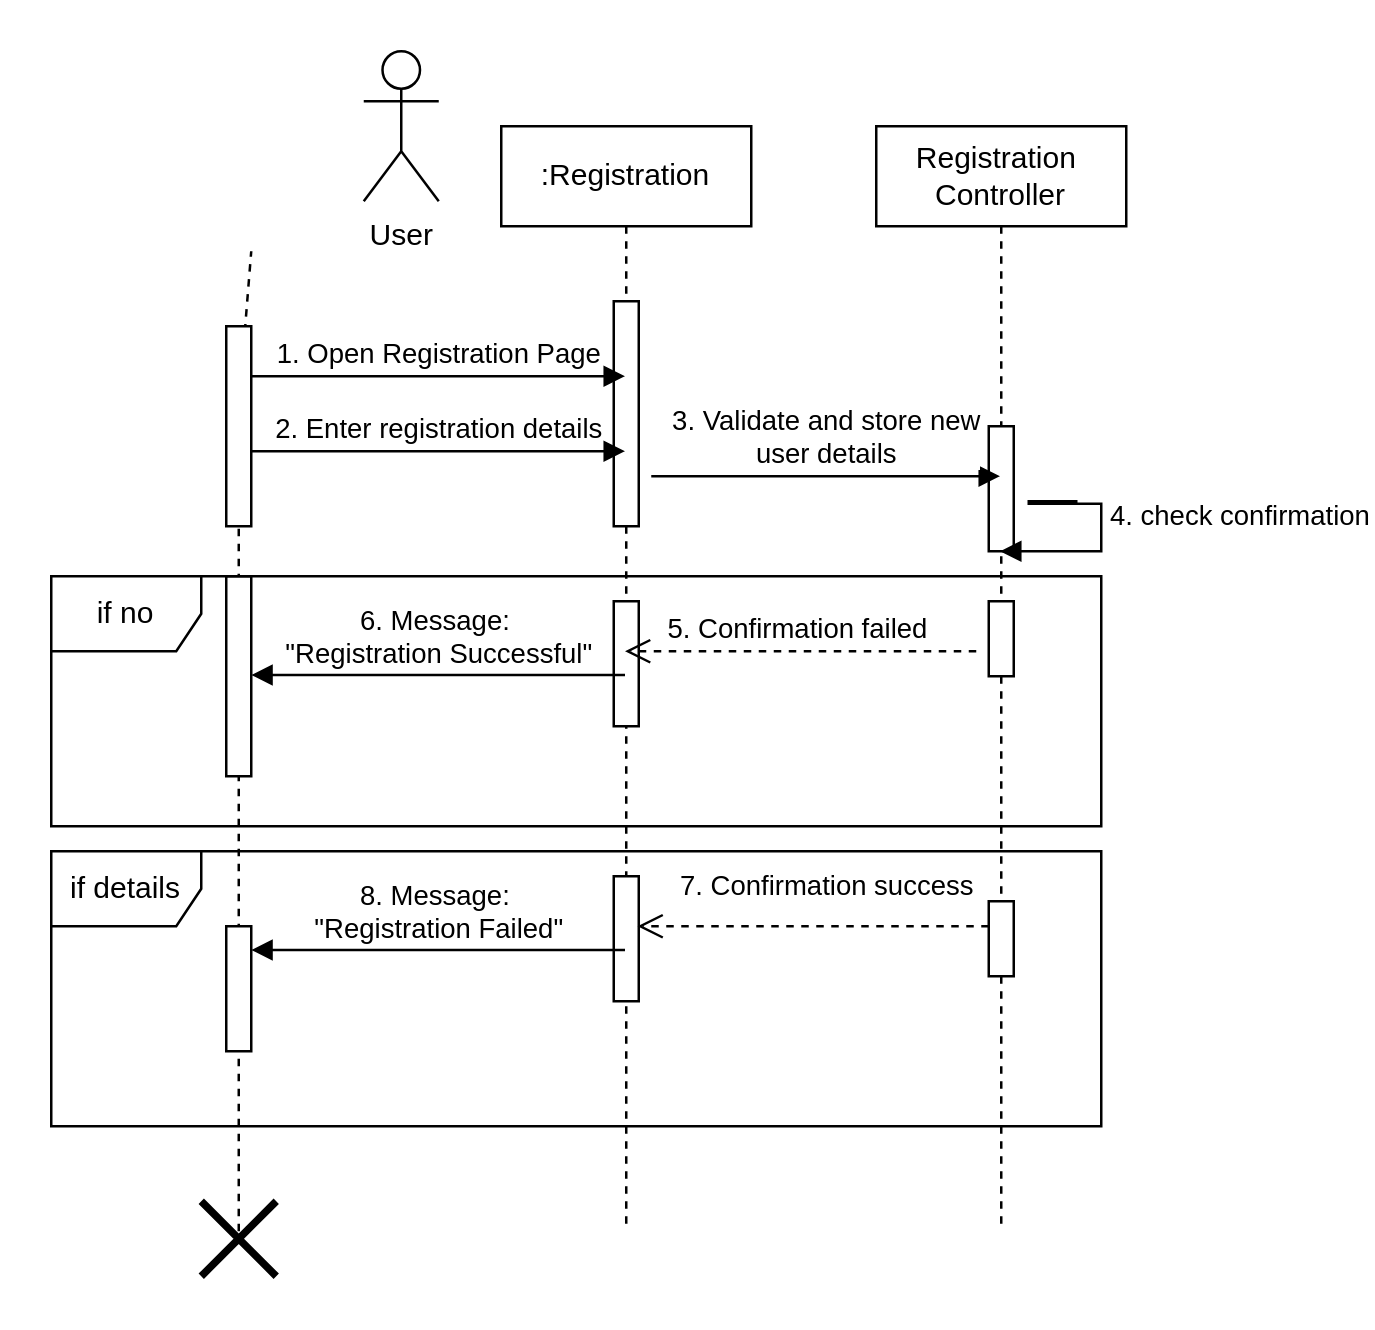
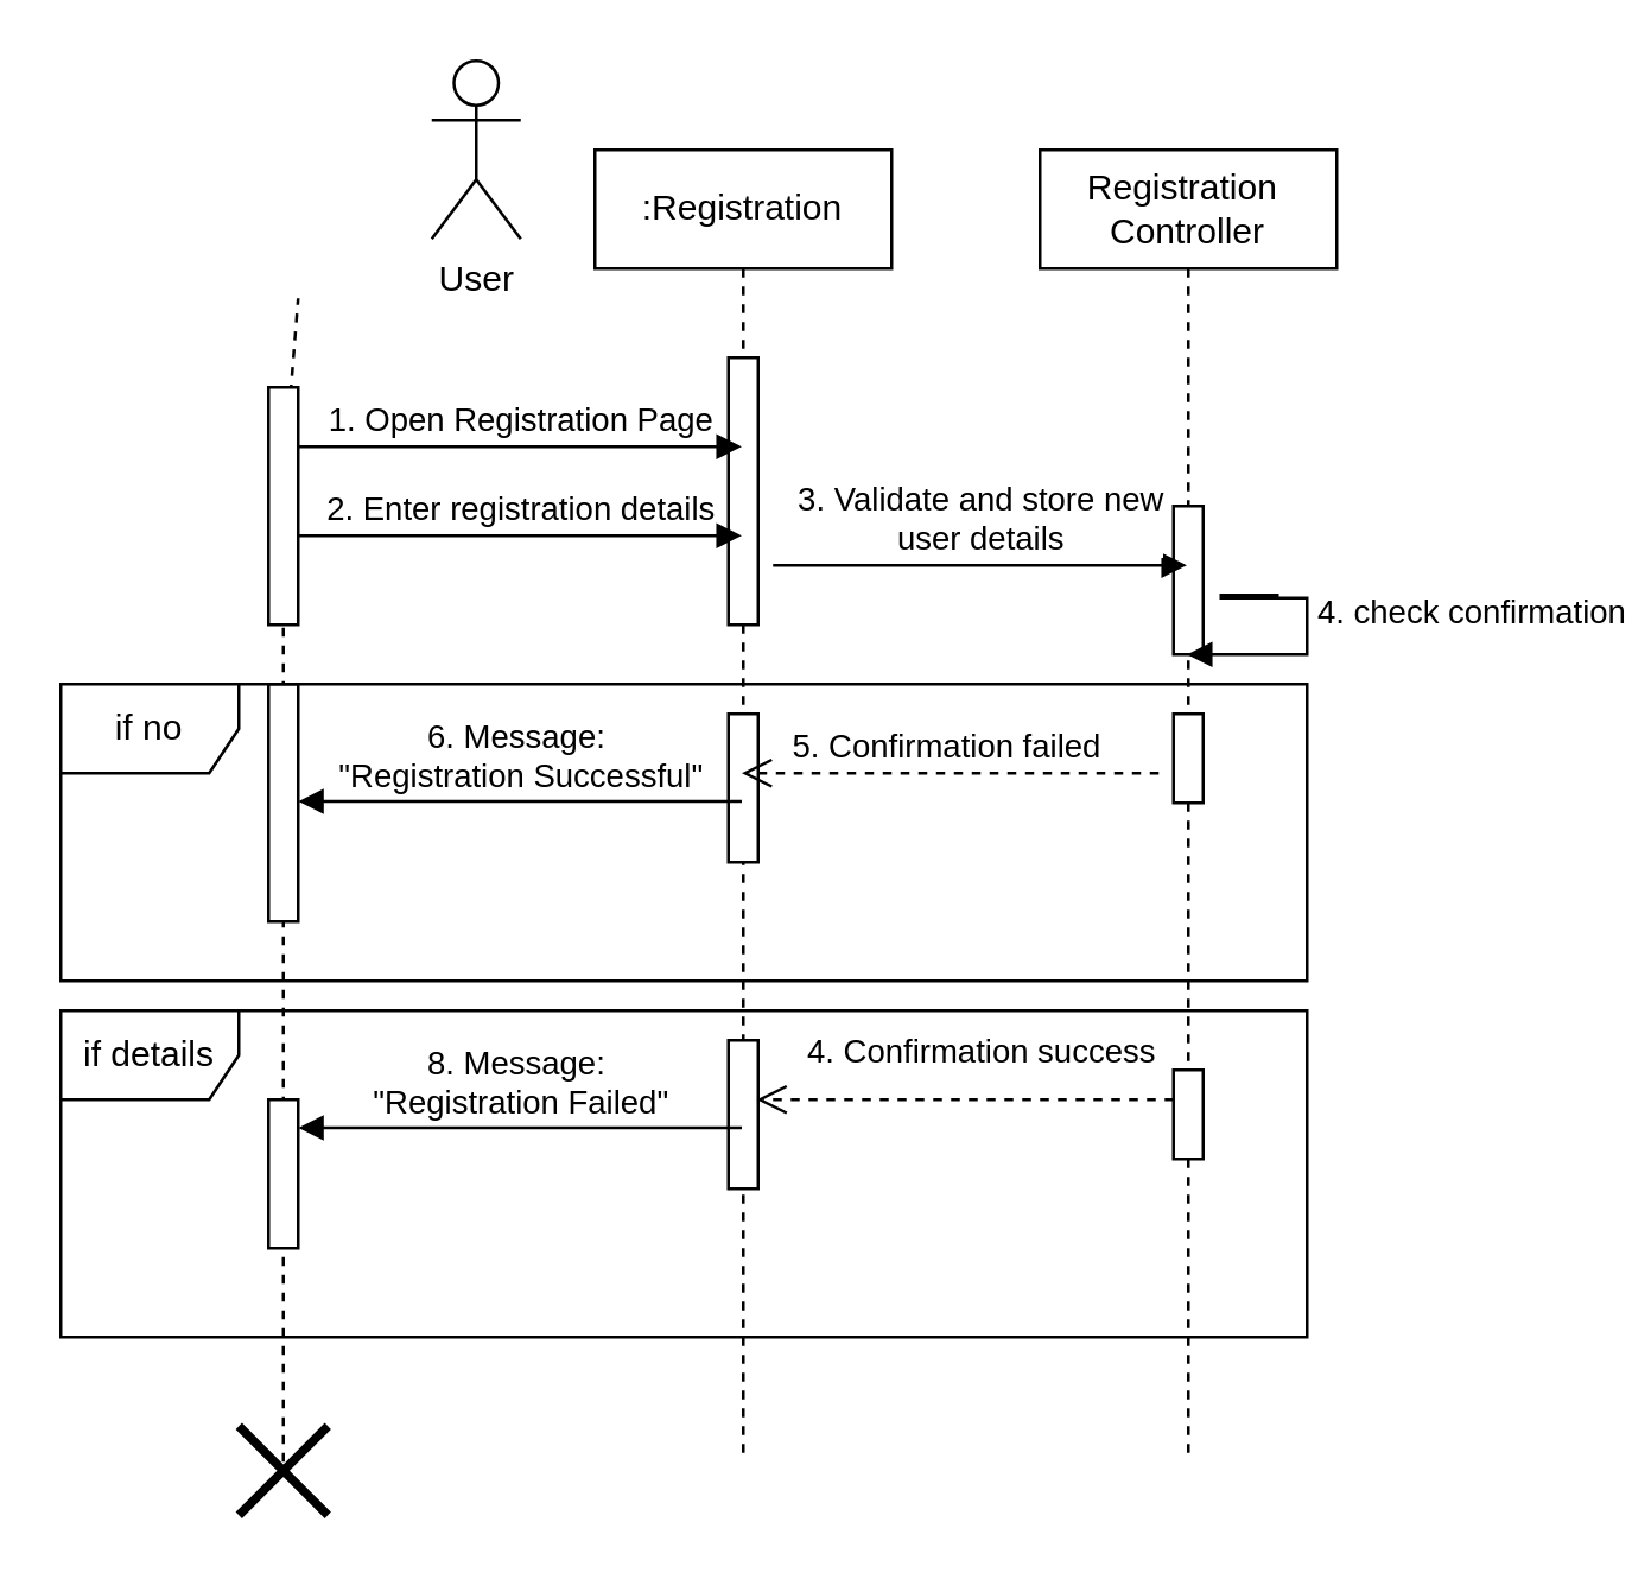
- <mxCell id="27" value="&lt;span style=&quot;color: rgb(0, 0, 0); font-family: Helvetica; font-size: 11px; font-style: normal; font-variant-ligatures: normal; font-variant-caps: normal; font-weight: 400; letter-spacing: normal; orphans: 2; text-align: center; text-indent: 0px; text-transform: none; widows: 2; word-spacing: 0px; -webkit-text-stroke-width: 0px; white-space: nowrap; background-color: rgb(255, 255, 255); text-decoration-thickness: initial; text-decoration-style: initial; text-decoration-color: initial; float: none; display: inline !important;&quot;&gt;7. Confirmation success&lt;/span&gt;" style="text;whiteSpace=wrap;html=1;" vertex="1" parent="1"><mxGeometry x="270" y="340" width="70" height="20" as="geometry" /></mxCell>
+ <mxCell id="27" value="&lt;span style=&quot;color: rgb(0, 0, 0); font-family: Helvetica; font-size: 11px; font-style: normal; font-variant-ligatures: normal; font-variant-caps: normal; font-weight: 400; letter-spacing: normal; orphans: 2; text-align: center; text-indent: 0px; text-transform: none; widows: 2; word-spacing: 0px; -webkit-text-stroke-width: 0px; white-space: nowrap; background-color: rgb(255, 255, 255); text-decoration-thickness: initial; text-decoration-style: initial; text-decoration-color: initial; float: none; display: inline !important;&quot;&gt;4. Confirmation success&lt;/span&gt;" style="text;whiteSpace=wrap;html=1;" vertex="1" parent="1"><mxGeometry x="270" y="340" width="70" height="20" as="geometry" /></mxCell>
